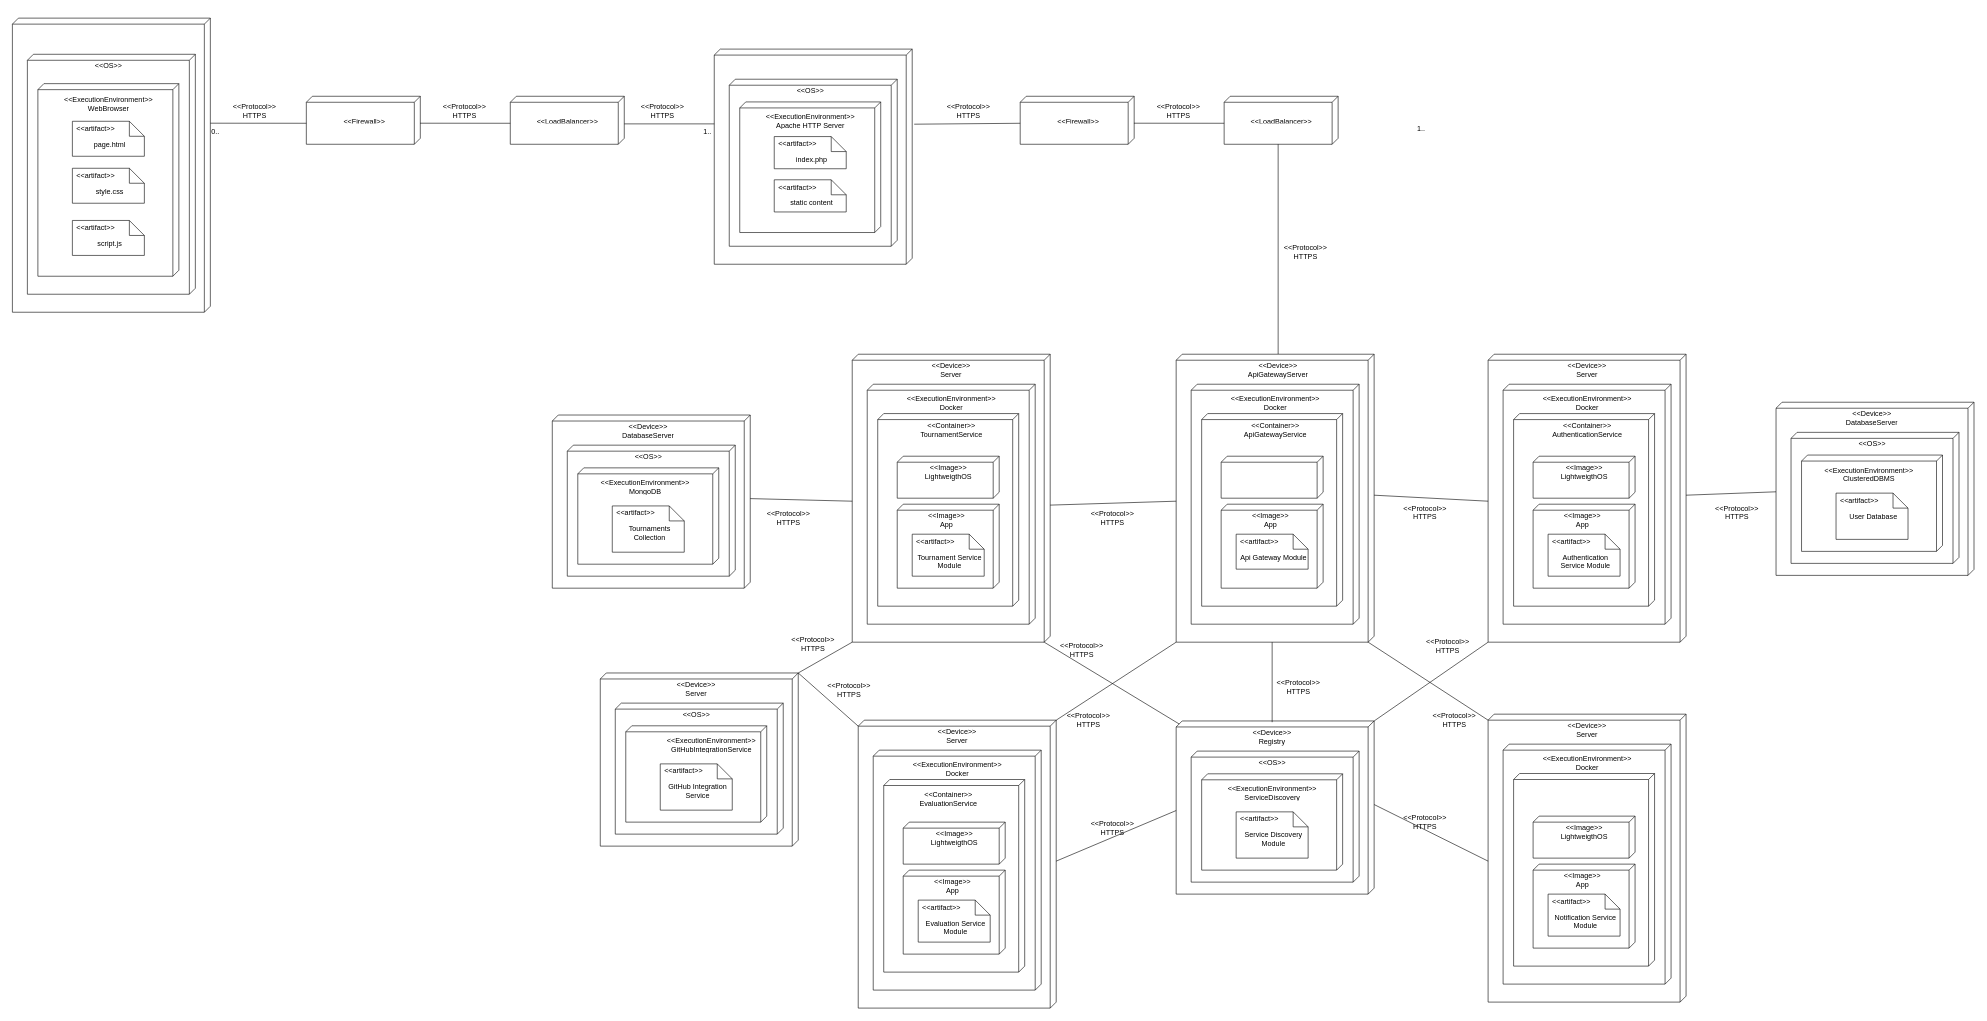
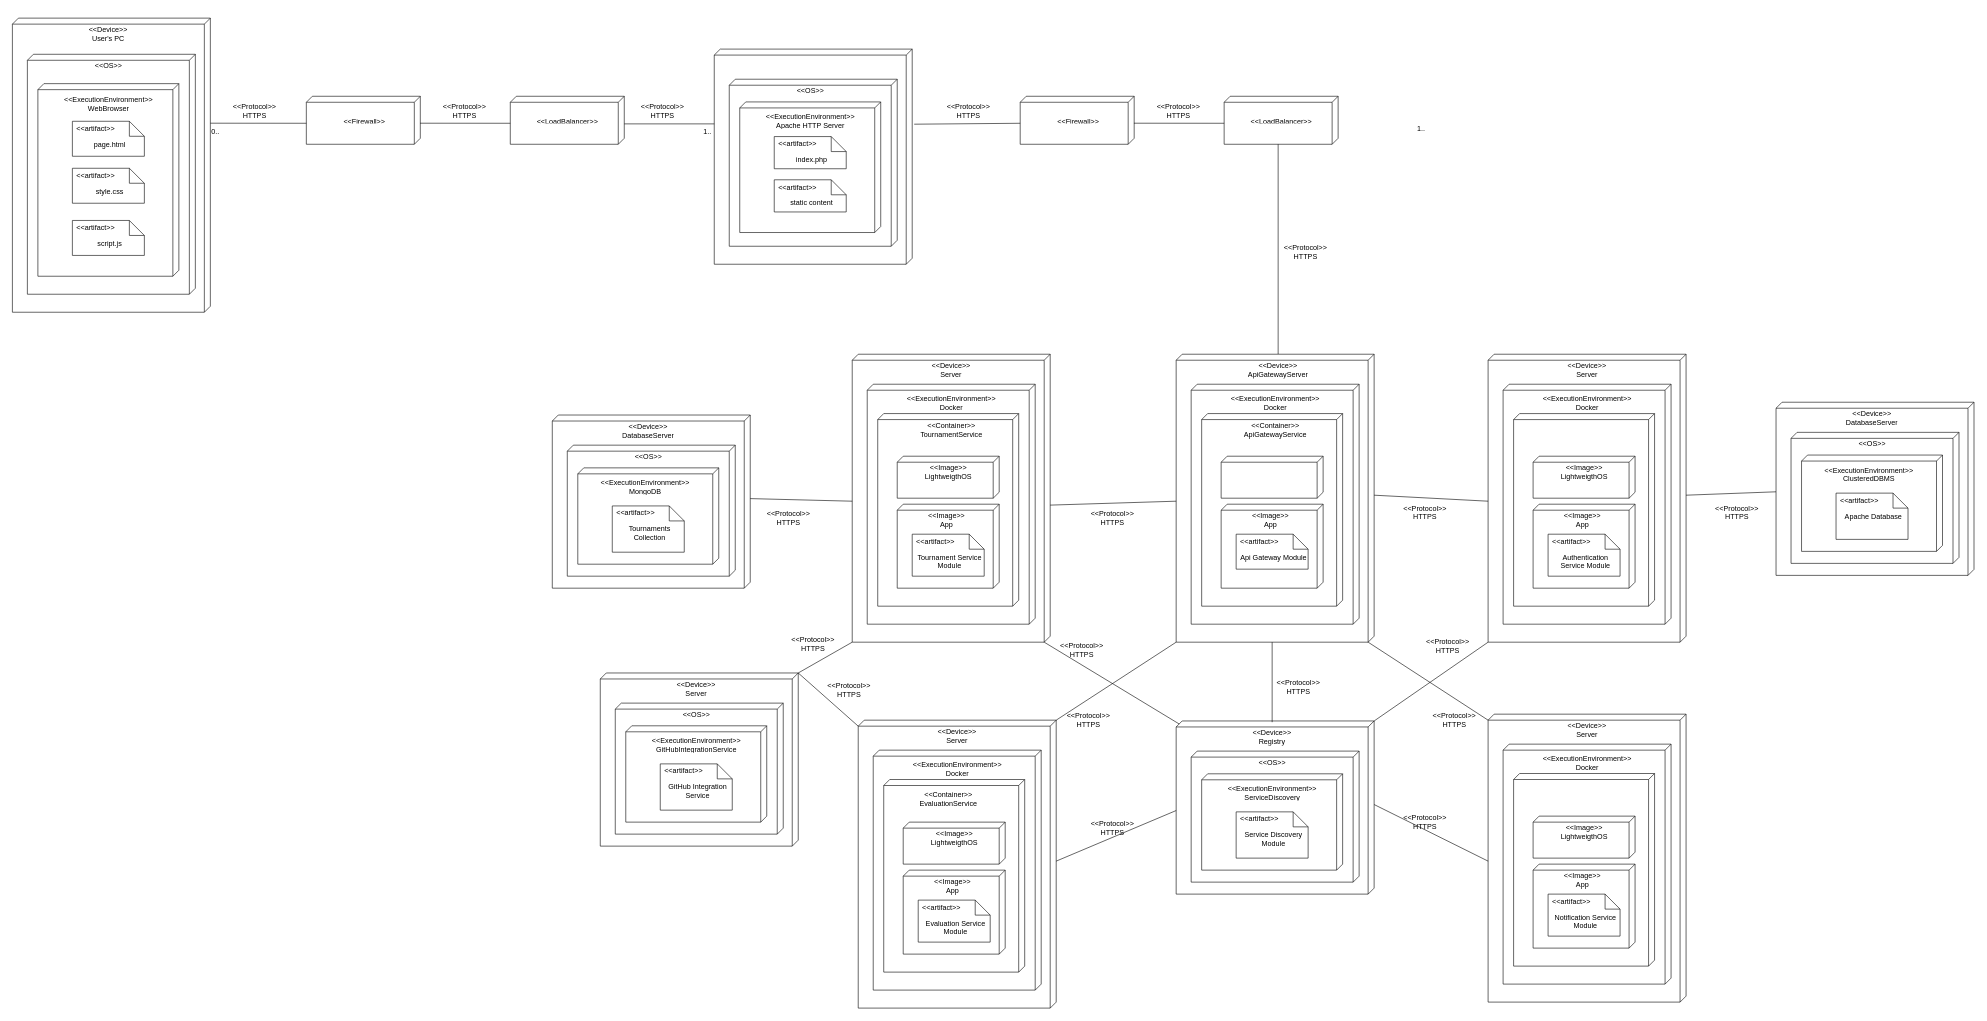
+ <mxCell id="5" value="&amp;lt;&amp;lt;Device&amp;gt;&amp;gt;&lt;br&gt;User's PC" style="text;html=1;strokeColor=none;fillColor=none;align=center;verticalAlign=middle;whiteSpace=wrap;overflow=hidden;" parent="3" vertex="1"><mxGeometry x="120" y="9.738" width="80" height="52.857" as="geometry" /></mxCell>
- <mxCell id="71" value="&amp;lt;&amp;lt;Container&amp;gt;&amp;gt;&lt;br&gt;AuthenticationService" style="text;html=1;strokeColor=none;fillColor=none;align=center;verticalAlign=middle;whiteSpace=wrap;overflow=hidden;" vertex="1" parent="65"><mxGeometry x="82.5" y="130" width="165" height="33.68" as="geometry" /></mxCell>
- <mxCell id="174" value="User Database" style="shape=note2;boundedLbl=1;whiteSpace=wrap;html=1;size=25;verticalAlign=top;align=center;spacingLeft=5;" vertex="1" parent="167"><mxGeometry x="100" y="151.54" width="120" height="77.11" as="geometry" /></mxCell>
+ <mxCell id="174" value="Apache Database" style="shape=note2;boundedLbl=1;whiteSpace=wrap;html=1;size=25;verticalAlign=top;align=center;spacingLeft=5;" vertex="1" parent="167"><mxGeometry x="100" y="151.54" width="120" height="77.11" as="geometry" /></mxCell>
- <mxCell id="131" value="&amp;lt;&amp;lt;ExecutionEnvironment&amp;gt;&amp;gt;&lt;br&gt;GitHubIntegrationService" style="text;html=1;strokeColor=none;fillColor=none;align=center;verticalAlign=middle;whiteSpace=wrap;overflow=hidden;" vertex="1" parent="125"><mxGeometry x="102.5" y="125.414" width="165" height="30.986" as="geometry" /></mxCell>
+ <mxCell id="131" value="&amp;lt;&amp;lt;ExecutionEnvironment&amp;gt;&amp;gt;&lt;br&gt;GitHubIntegrationService" style="text;html=1;strokeColor=none;fillColor=none;align=center;verticalAlign=middle;whiteSpace=wrap;overflow=hidden;" vertex="1" parent="125"><mxGeometry x="77.5" y="125.414" width="165" height="30.986" as="geometry" /></mxCell>
